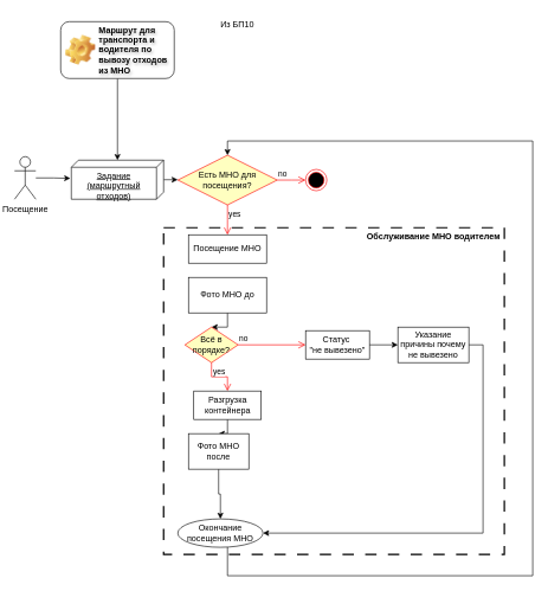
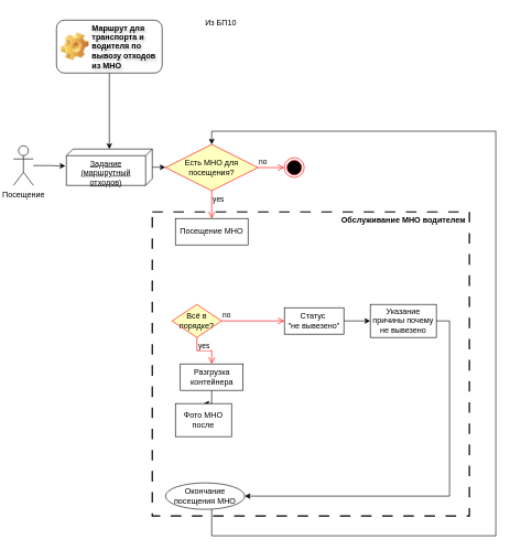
- <mxCell id="14" value="Фото МНО до" style="html=1;whiteSpace=wrap;" parent="1" vertex="1"><mxGeometry x="265" y="390" width="110" height="50" as="geometry" /></mxCell>
- <mxCell id="13" style="edgeStyle=orthogonalEdgeStyle;rounded=0;orthogonalLoop=1;jettySize=auto;html=1;entryX=0.5;entryY=0;entryDx=0;entryDy=0;" parent="1" source="14" target="15" edge="1"><mxGeometry relative="1" as="geometry" /></mxCell>
- <mxCell id="20" style="edgeStyle=orthogonalEdgeStyle;rounded=0;orthogonalLoop=1;jettySize=auto;html=1;entryX=0.5;entryY=0;entryDx=0;entryDy=0;" parent="1" source="21" target="27" edge="1"><mxGeometry relative="1" as="geometry" /></mxCell>
